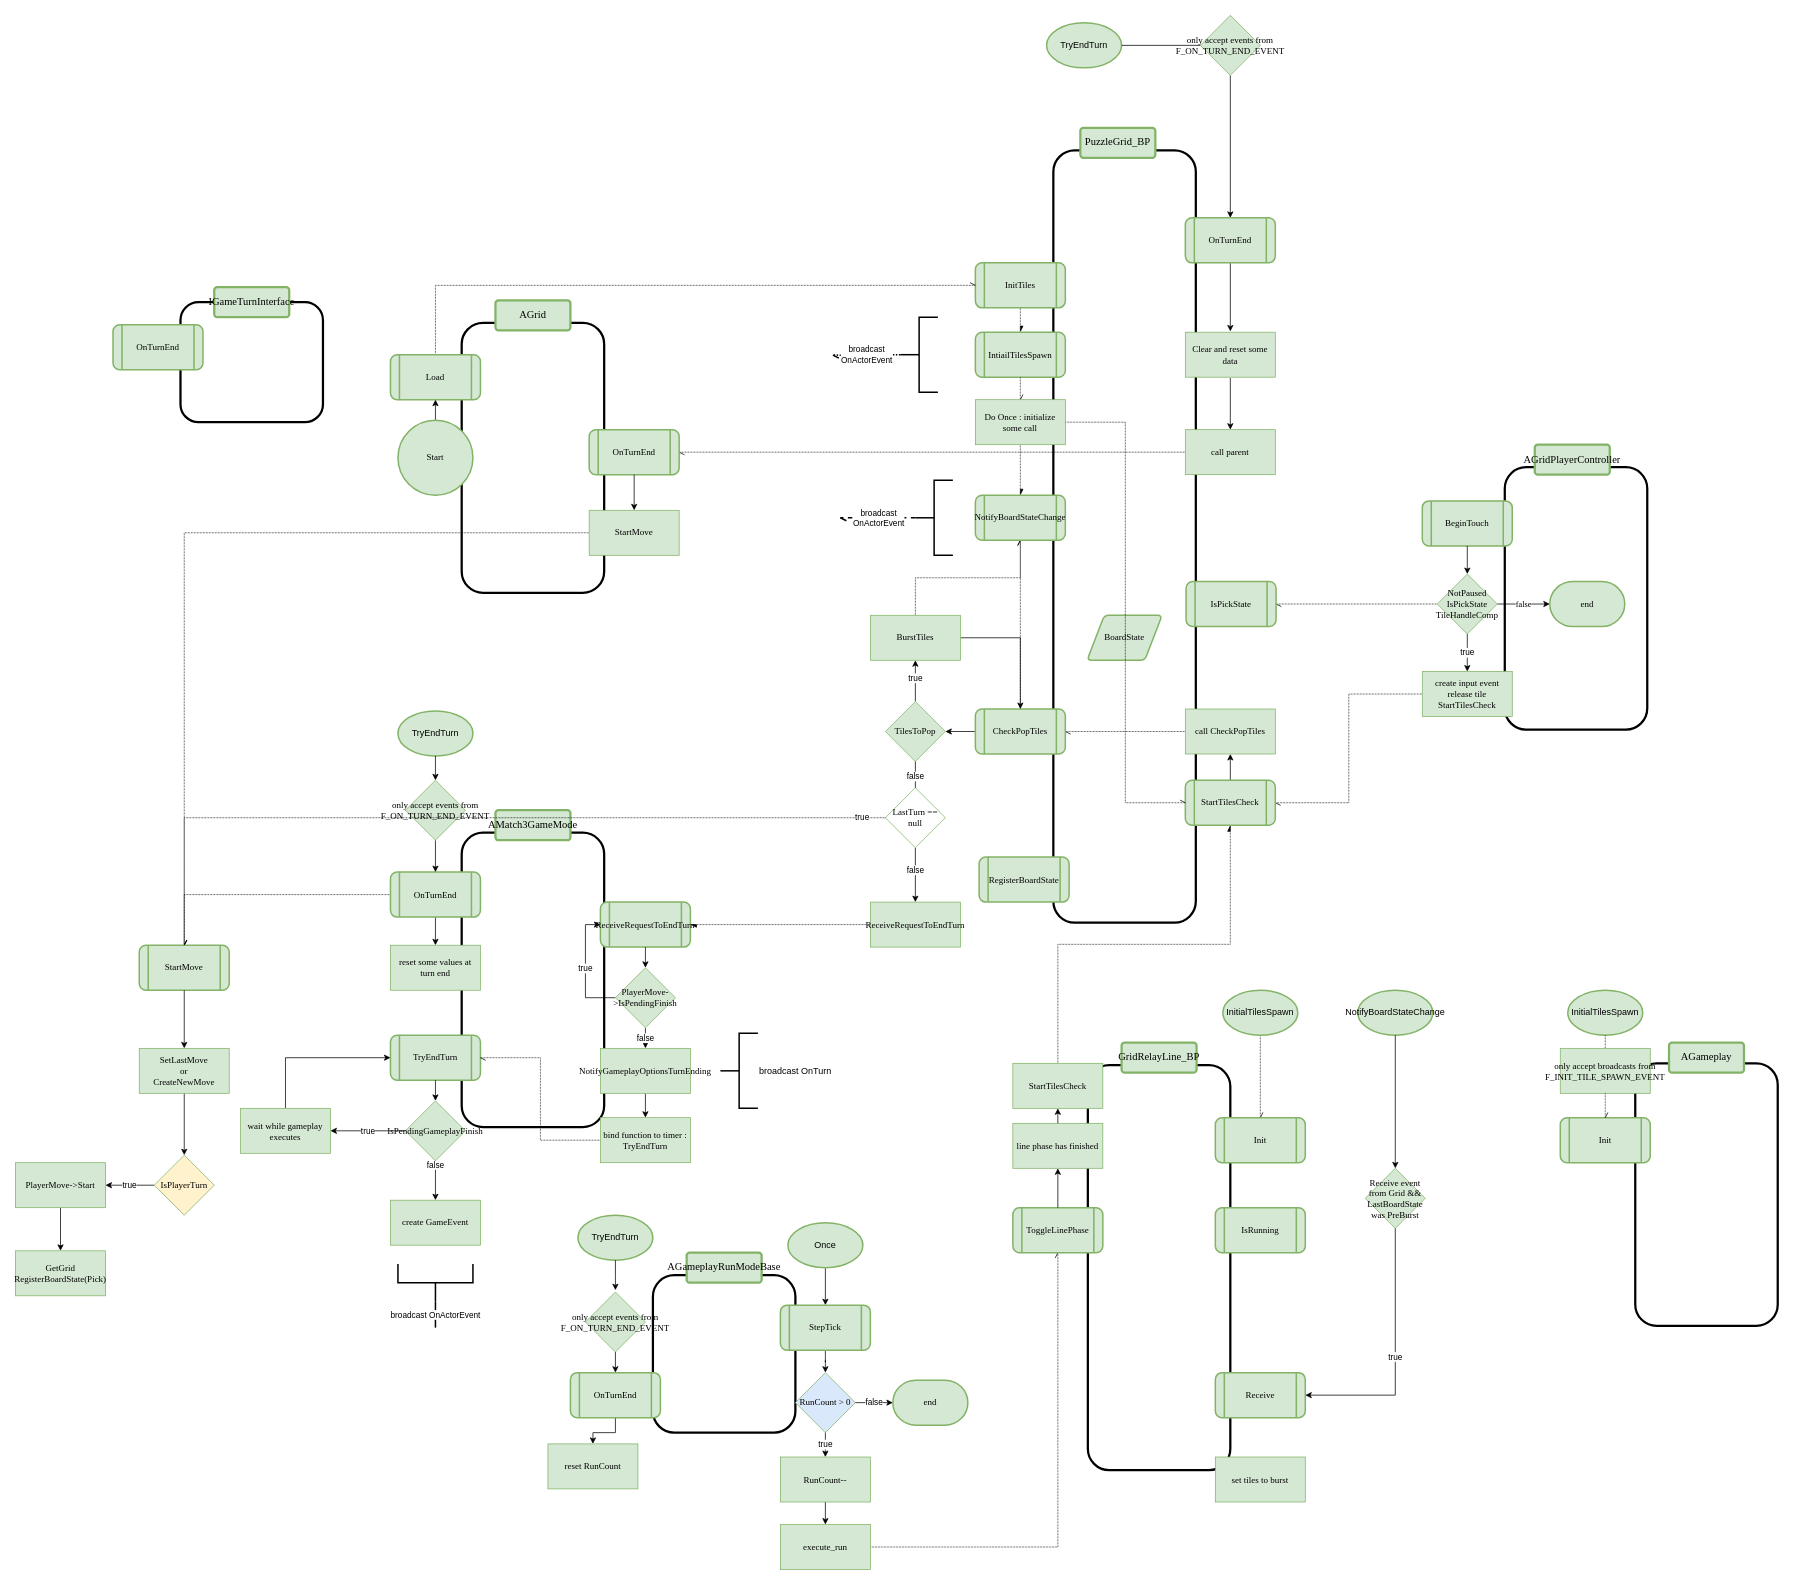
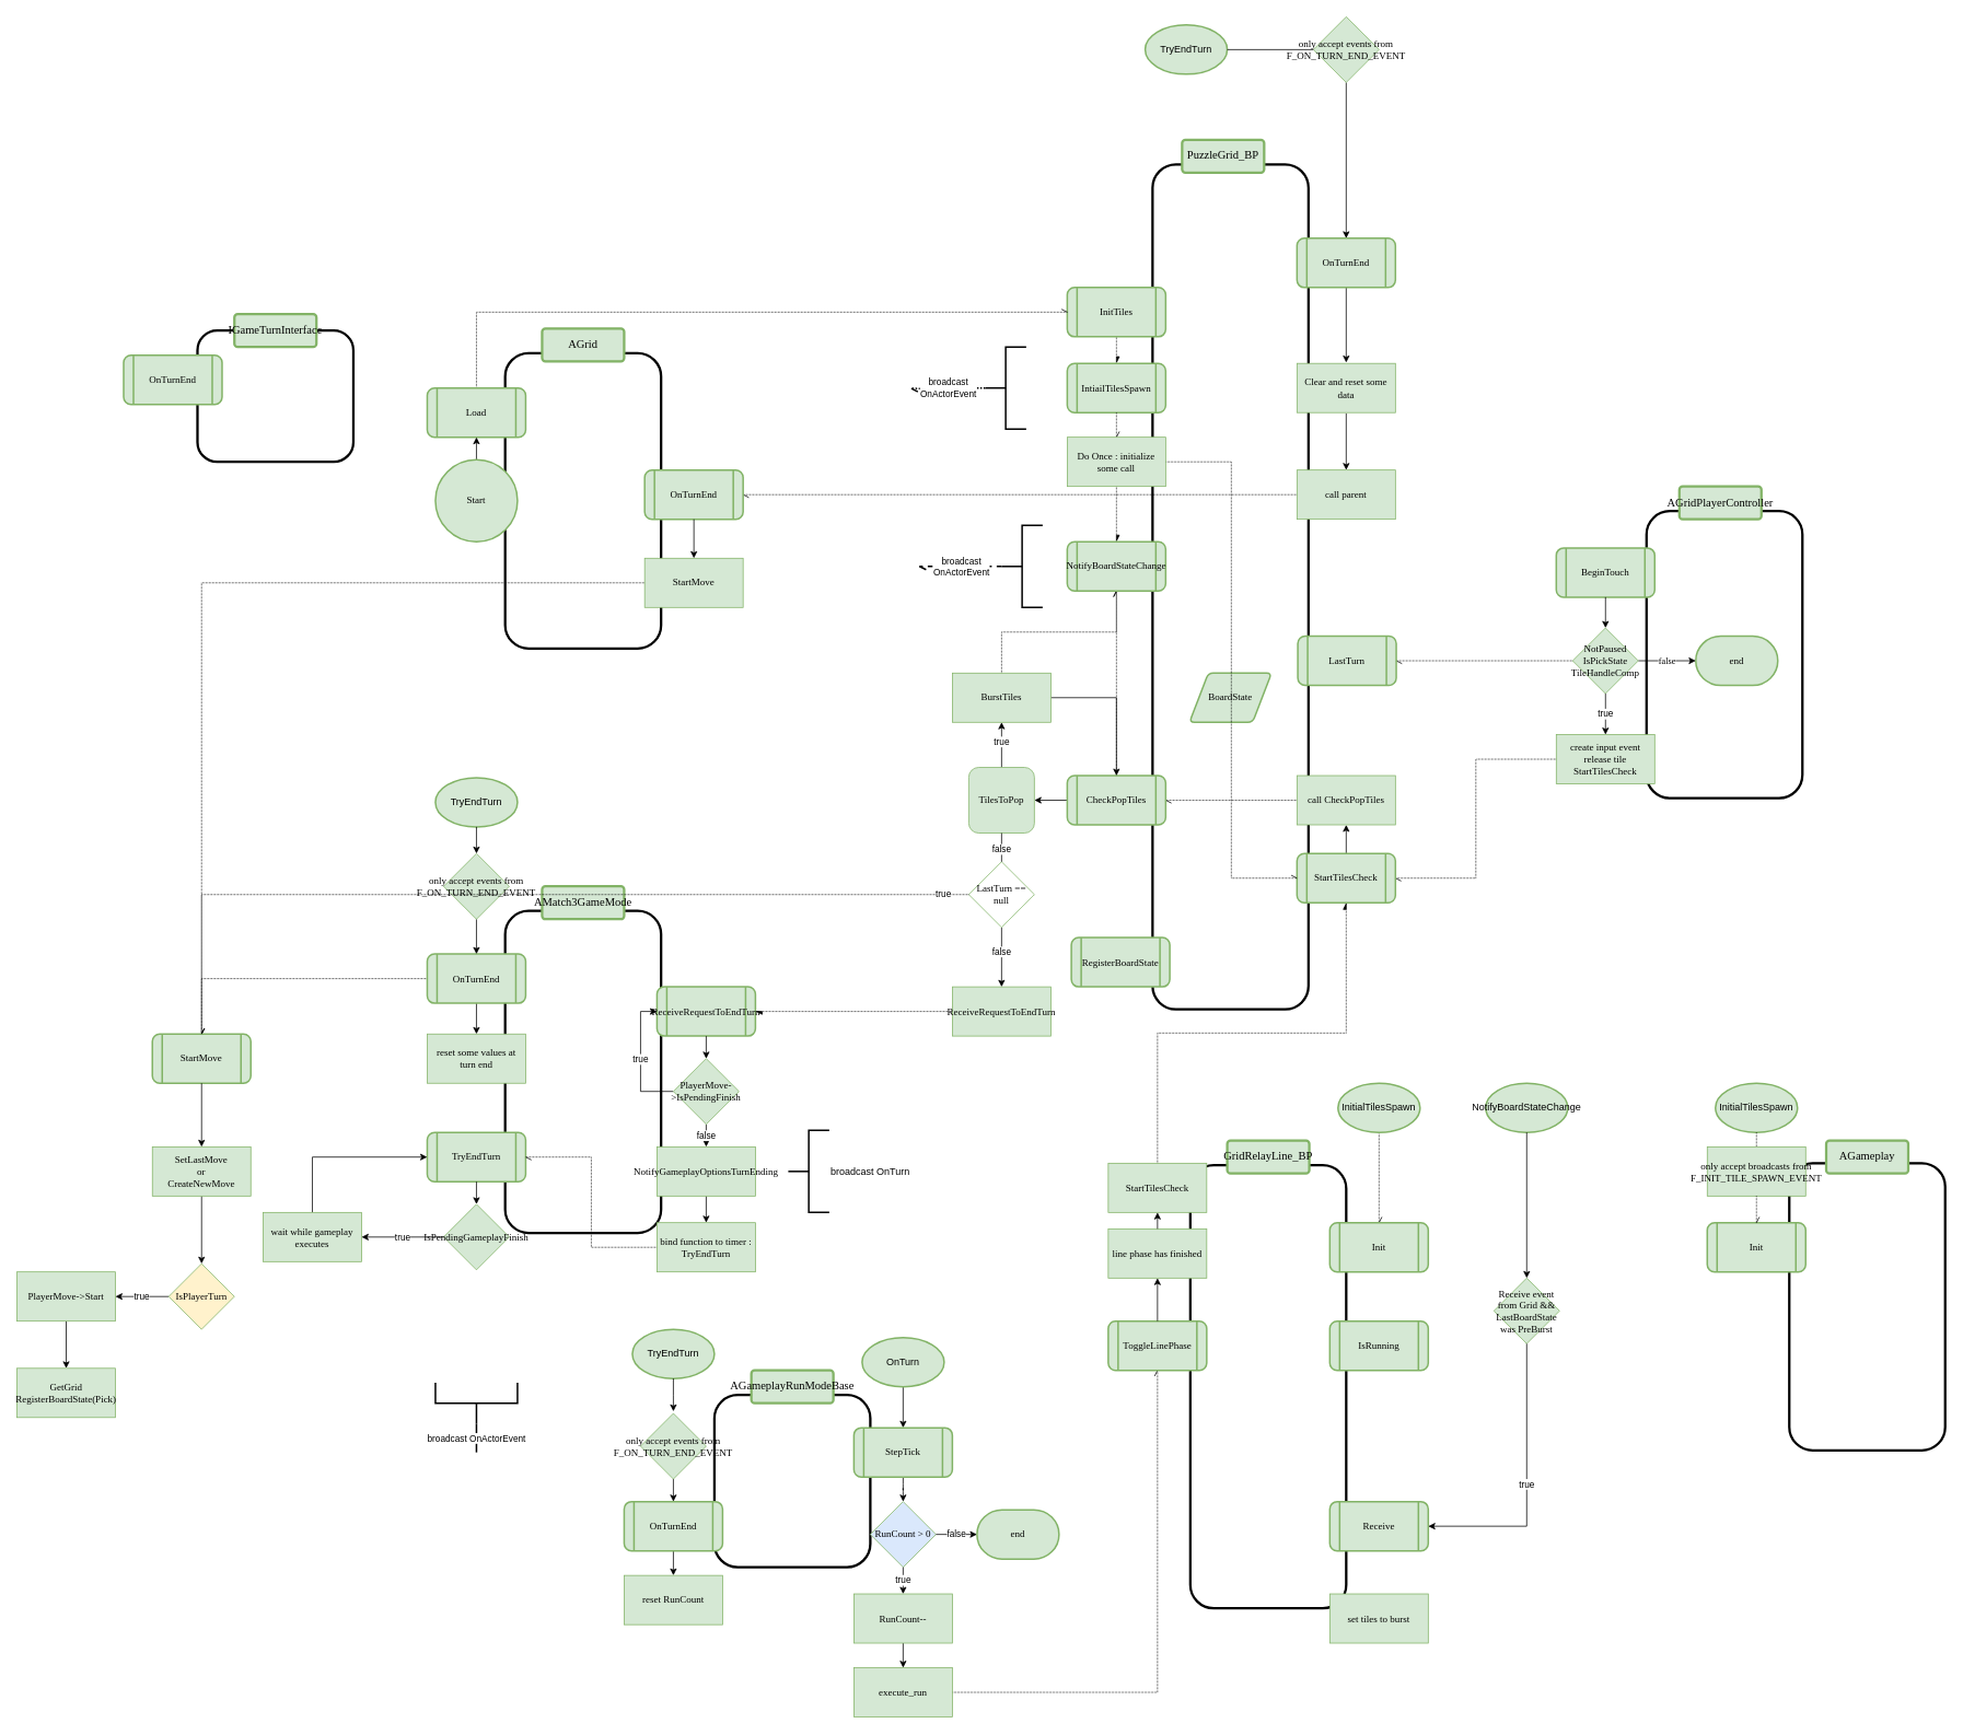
- <mxCell id="16" value="IsPickState" style="shape=process;whiteSpace=wrap;html=1;backgroundOutline=1;fillColor=#d5e8d4;strokeColor=#82b366;rounded=1;fontFamily=SF Mono;strokeWidth=2;" parent="1" vertex="1"><mxGeometry x="1581" y="775" width="120" height="60" as="geometry" /></mxCell>
+ <mxCell id="16" value="LastTurn" style="shape=process;whiteSpace=wrap;html=1;backgroundOutline=1;fillColor=#d5e8d4;strokeColor=#82b366;rounded=1;fontFamily=SF Mono;strokeWidth=2;" parent="1" vertex="1"><mxGeometry x="1581" y="775" width="120" height="60" as="geometry" /></mxCell>
- <mxCell id="52" value="TilesToPop" style="rhombus;whiteSpace=wrap;html=1;fontFamily=SF Mono;fillColor=#d5e8d4;strokeColor=#82b366;" parent="1" vertex="1"><mxGeometry x="1180" y="935" width="80" height="80" as="geometry" /></mxCell>
+ <mxCell id="52" value="TilesToPop" style="whiteSpace=wrap;html=1;fontFamily=SF Mono;fillColor=#d5e8d4;strokeColor=#82b366;rounded=1;" parent="1" vertex="1"><mxGeometry x="1180" y="935" width="80" height="80" as="geometry" /></mxCell>
- <mxCell id="22" value="false" style="edgeStyle=orthogonalEdgeStyle;rounded=0;orthogonalLoop=1;jettySize=auto;html=1;exitX=0.5;exitY=1;exitDx=0;exitDy=0;entryX=0.5;entryY=0;entryDx=0;entryDy=0;startArrow=none;startFill=0;endArrow=classic;endFill=1;" parent="1" source="23" target="35" edge="1"><mxGeometry x="-0.811" relative="1" as="geometry"><mxPoint x="580" y="1597.5" as="targetPoint" /><mxPoint as="offset" /></mxGeometry></mxCell>
- <mxCell id="35" value="create GameEvent" style="rounded=0;whiteSpace=wrap;html=1;fillColor=#d5e8d4;strokeColor=#82b366;fontFamily=SF Mono;" parent="1" vertex="1"><mxGeometry x="520" y="1600" width="120" height="60" as="geometry" /></mxCell>
- <mxCell id="76" value="Once" style="strokeWidth=2;html=1;shape=mxgraph.flowchart.start_1;whiteSpace=wrap;fillColor=#d5e8d4;strokeColor=#82b366;" parent="1" vertex="1"><mxGeometry x="1050" y="1630" width="100" height="60" as="geometry" /></mxCell>
+ <mxCell id="76" value="OnTurn" style="strokeWidth=2;html=1;shape=mxgraph.flowchart.start_1;whiteSpace=wrap;fillColor=#d5e8d4;strokeColor=#82b366;" parent="1" vertex="1"><mxGeometry x="1050" y="1630" width="100" height="60" as="geometry" /></mxCell>
- <mxCell id="134" value="reset RunCount" style="rounded=0;whiteSpace=wrap;html=1;fillColor=#d5e8d4;strokeColor=#82b366;fontFamily=SF Mono;container=0;" parent="1" vertex="1"><mxGeometry x="730" y="1925" width="120" height="60" as="geometry" /></mxCell>
+ <mxCell id="134" value="reset RunCount" style="rounded=0;whiteSpace=wrap;html=1;fillColor=#d5e8d4;strokeColor=#82b366;fontFamily=SF Mono;container=0;" parent="1" vertex="1"><mxGeometry x="760" y="1920" width="120" height="60" as="geometry" /></mxCell>
